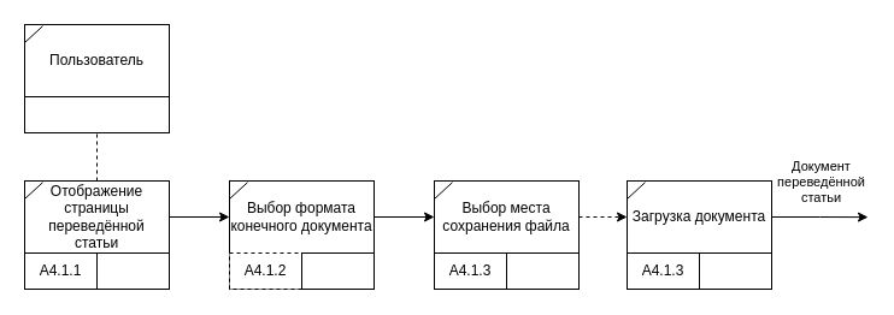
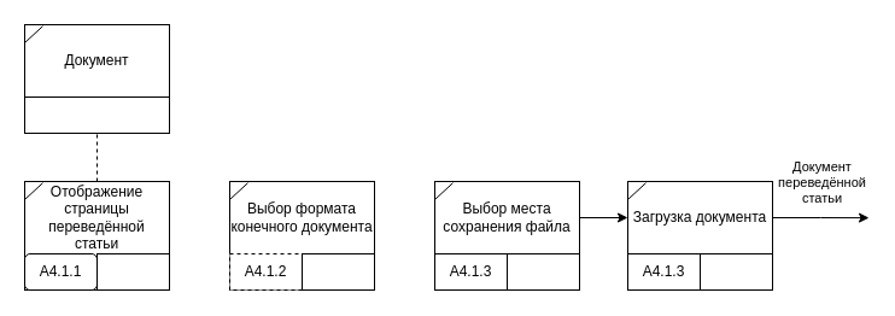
- <mxCell id="4" value="Пользователь" style="text;html=1;align=center;verticalAlign=middle;whiteSpace=wrap;rounded=0;" vertex="1" parent="1"><mxGeometry x="20" y="20" width="120" height="60" as="geometry" /></mxCell>
+ <mxCell id="4" value="Документ" style="text;html=1;align=center;verticalAlign=middle;whiteSpace=wrap;rounded=0;" vertex="1" parent="1"><mxGeometry x="20" y="20" width="120" height="60" as="geometry" /></mxCell>
- <mxCell id="9" style="edgeStyle=orthogonalEdgeStyle;rounded=0;orthogonalLoop=1;jettySize=auto;html=1;exitX=1;exitY=0.5;exitDx=0;exitDy=0;entryX=0;entryY=0.5;entryDx=0;entryDy=0;" edge="1" parent="1" source="10" target="17"><mxGeometry relative="1" as="geometry"><mxPoint x="170" y="180" as="targetPoint" /></mxGeometry></mxCell>
- <mxCell id="16" style="edgeStyle=orthogonalEdgeStyle;rounded=0;orthogonalLoop=1;jettySize=auto;html=1;exitX=1;exitY=0.5;exitDx=0;exitDy=0;entryX=0;entryY=0.5;entryDx=0;entryDy=0;" edge="1" parent="1" source="17" target="22"><mxGeometry relative="1" as="geometry" /></mxCell>
- <mxCell id="31" style="edgeStyle=orthogonalEdgeStyle;rounded=0;orthogonalLoop=1;jettySize=auto;html=1;exitX=1;exitY=0.5;exitDx=0;exitDy=0;entryX=0;entryY=0.5;entryDx=0;entryDy=0;dashed=1;" edge="1" parent="1" source="22" target="29"><mxGeometry relative="1" as="geometry" /></mxCell>
+ <mxCell id="31" style="edgeStyle=orthogonalEdgeStyle;rounded=0;orthogonalLoop=1;jettySize=auto;html=1;exitX=1;exitY=0.5;exitDx=0;exitDy=0;entryX=0;entryY=0.5;entryDx=0;entryDy=0;" edge="1" parent="1" source="22" target="29"><mxGeometry relative="1" as="geometry" /></mxCell>
- <mxCell id="7" value="А4.1.1" style="rounded=0;whiteSpace=wrap;html=1;" vertex="1" parent="1"><mxGeometry x="20" y="210" width="60" height="30" as="geometry" /></mxCell>
+ <mxCell id="7" value="А4.1.1" style="whiteSpace=wrap;html=1;rounded=1;" vertex="1" parent="1"><mxGeometry x="20" y="210" width="60" height="30" as="geometry" /></mxCell>
